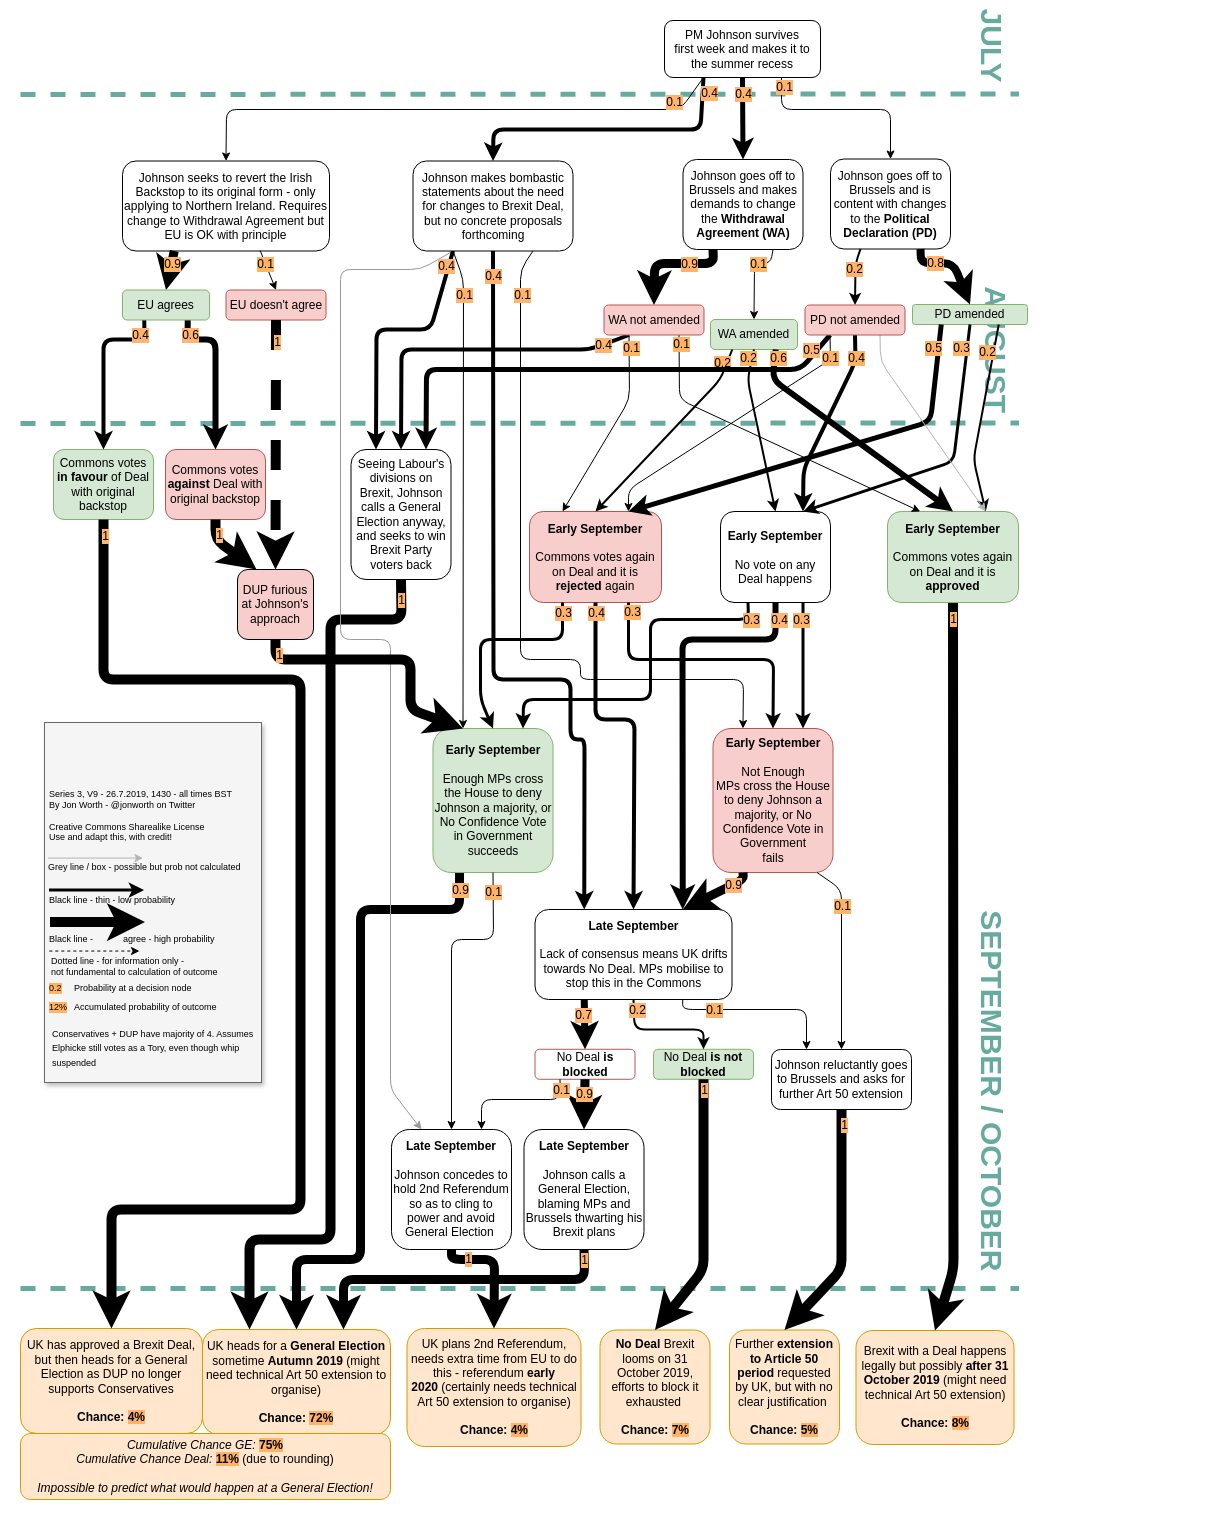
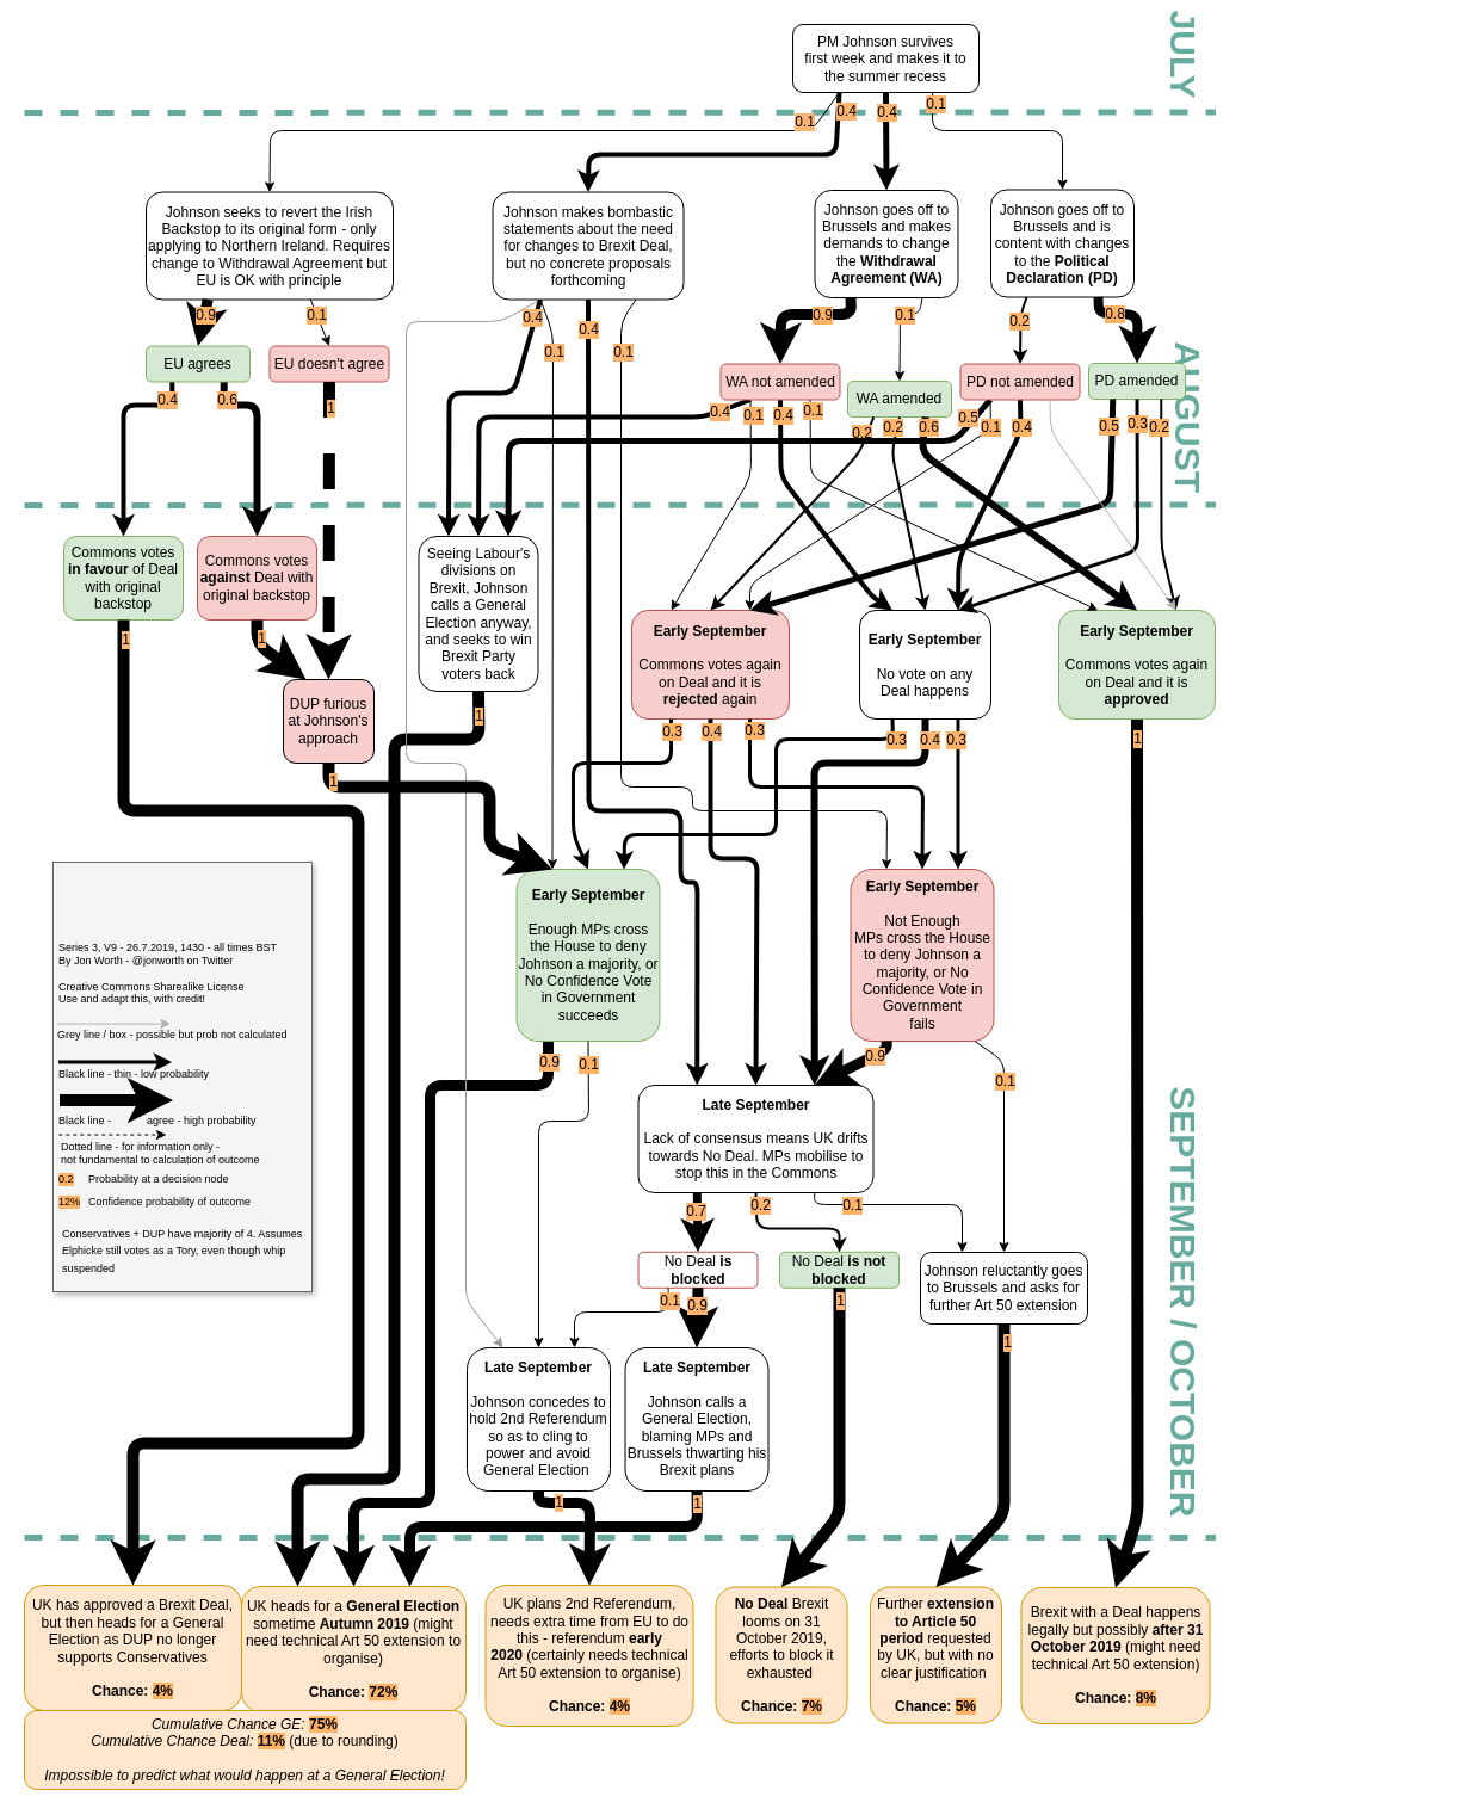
- <mxCell id="41" value="PD amended" style="rounded=1;whiteSpace=wrap;html=1;fillColor=#d5e8d4;strokeColor=#82b366;fontSize=12;" parent="1" vertex="1"><mxGeometry x="912" y="304" width="115" height="20" as="geometry" /></mxCell>
+ <mxCell id="41" value="PD amended" style="rounded=1;whiteSpace=wrap;html=1;fillColor=#d5e8d4;strokeColor=#82b366;fontSize=12;" parent="1" vertex="1"><mxGeometry x="912" y="304" width="81" height="30" as="geometry" /></mxCell>
+ <mxCell id="59" value="" style="endArrow=classic;html=1;strokeWidth=4;entryX=0.25;entryY=0;entryDx=0;entryDy=0;exitX=0.5;exitY=1;exitDx=0;exitDy=0;" parent="1" source="118" target="48" edge="1"><mxGeometry width="50" height="50" relative="1" as="geometry"><mxPoint x="561" y="313.5" as="sourcePoint" /><mxPoint x="599" y="409.5" as="targetPoint" /><Array as="points"><mxPoint x="654" y="399" /><mxPoint x="730" y="499" /></Array></mxGeometry></mxCell>
+ <mxCell id="60" value="0.4" style="text;html=1;resizable=0;points=[];align=center;verticalAlign=middle;labelBackgroundColor=#FFB366;" parent="59" vertex="1" connectable="0"><mxGeometry x="-0.527" y="-3" relative="1" as="geometry"><mxPoint x="4.5" y="-37" as="offset" /></mxGeometry></mxCell>
- <mxCell id="28" value="Accumulated probability of outcome" style="text;html=1;resizable=0;points=[];autosize=1;align=left;verticalAlign=top;spacingTop=-4;fontSize=9;" parent="1" vertex="1"><mxGeometry x="71.5" y="999.056" width="170" height="10" as="geometry" /></mxCell>
+ <mxCell id="28" value="Confidence probability of outcome" style="text;html=1;resizable=0;points=[];autosize=1;align=left;verticalAlign=top;spacingTop=-4;fontSize=9;" parent="1" vertex="1"><mxGeometry x="71.5" y="999.056" width="170" height="10" as="geometry" /></mxCell>
